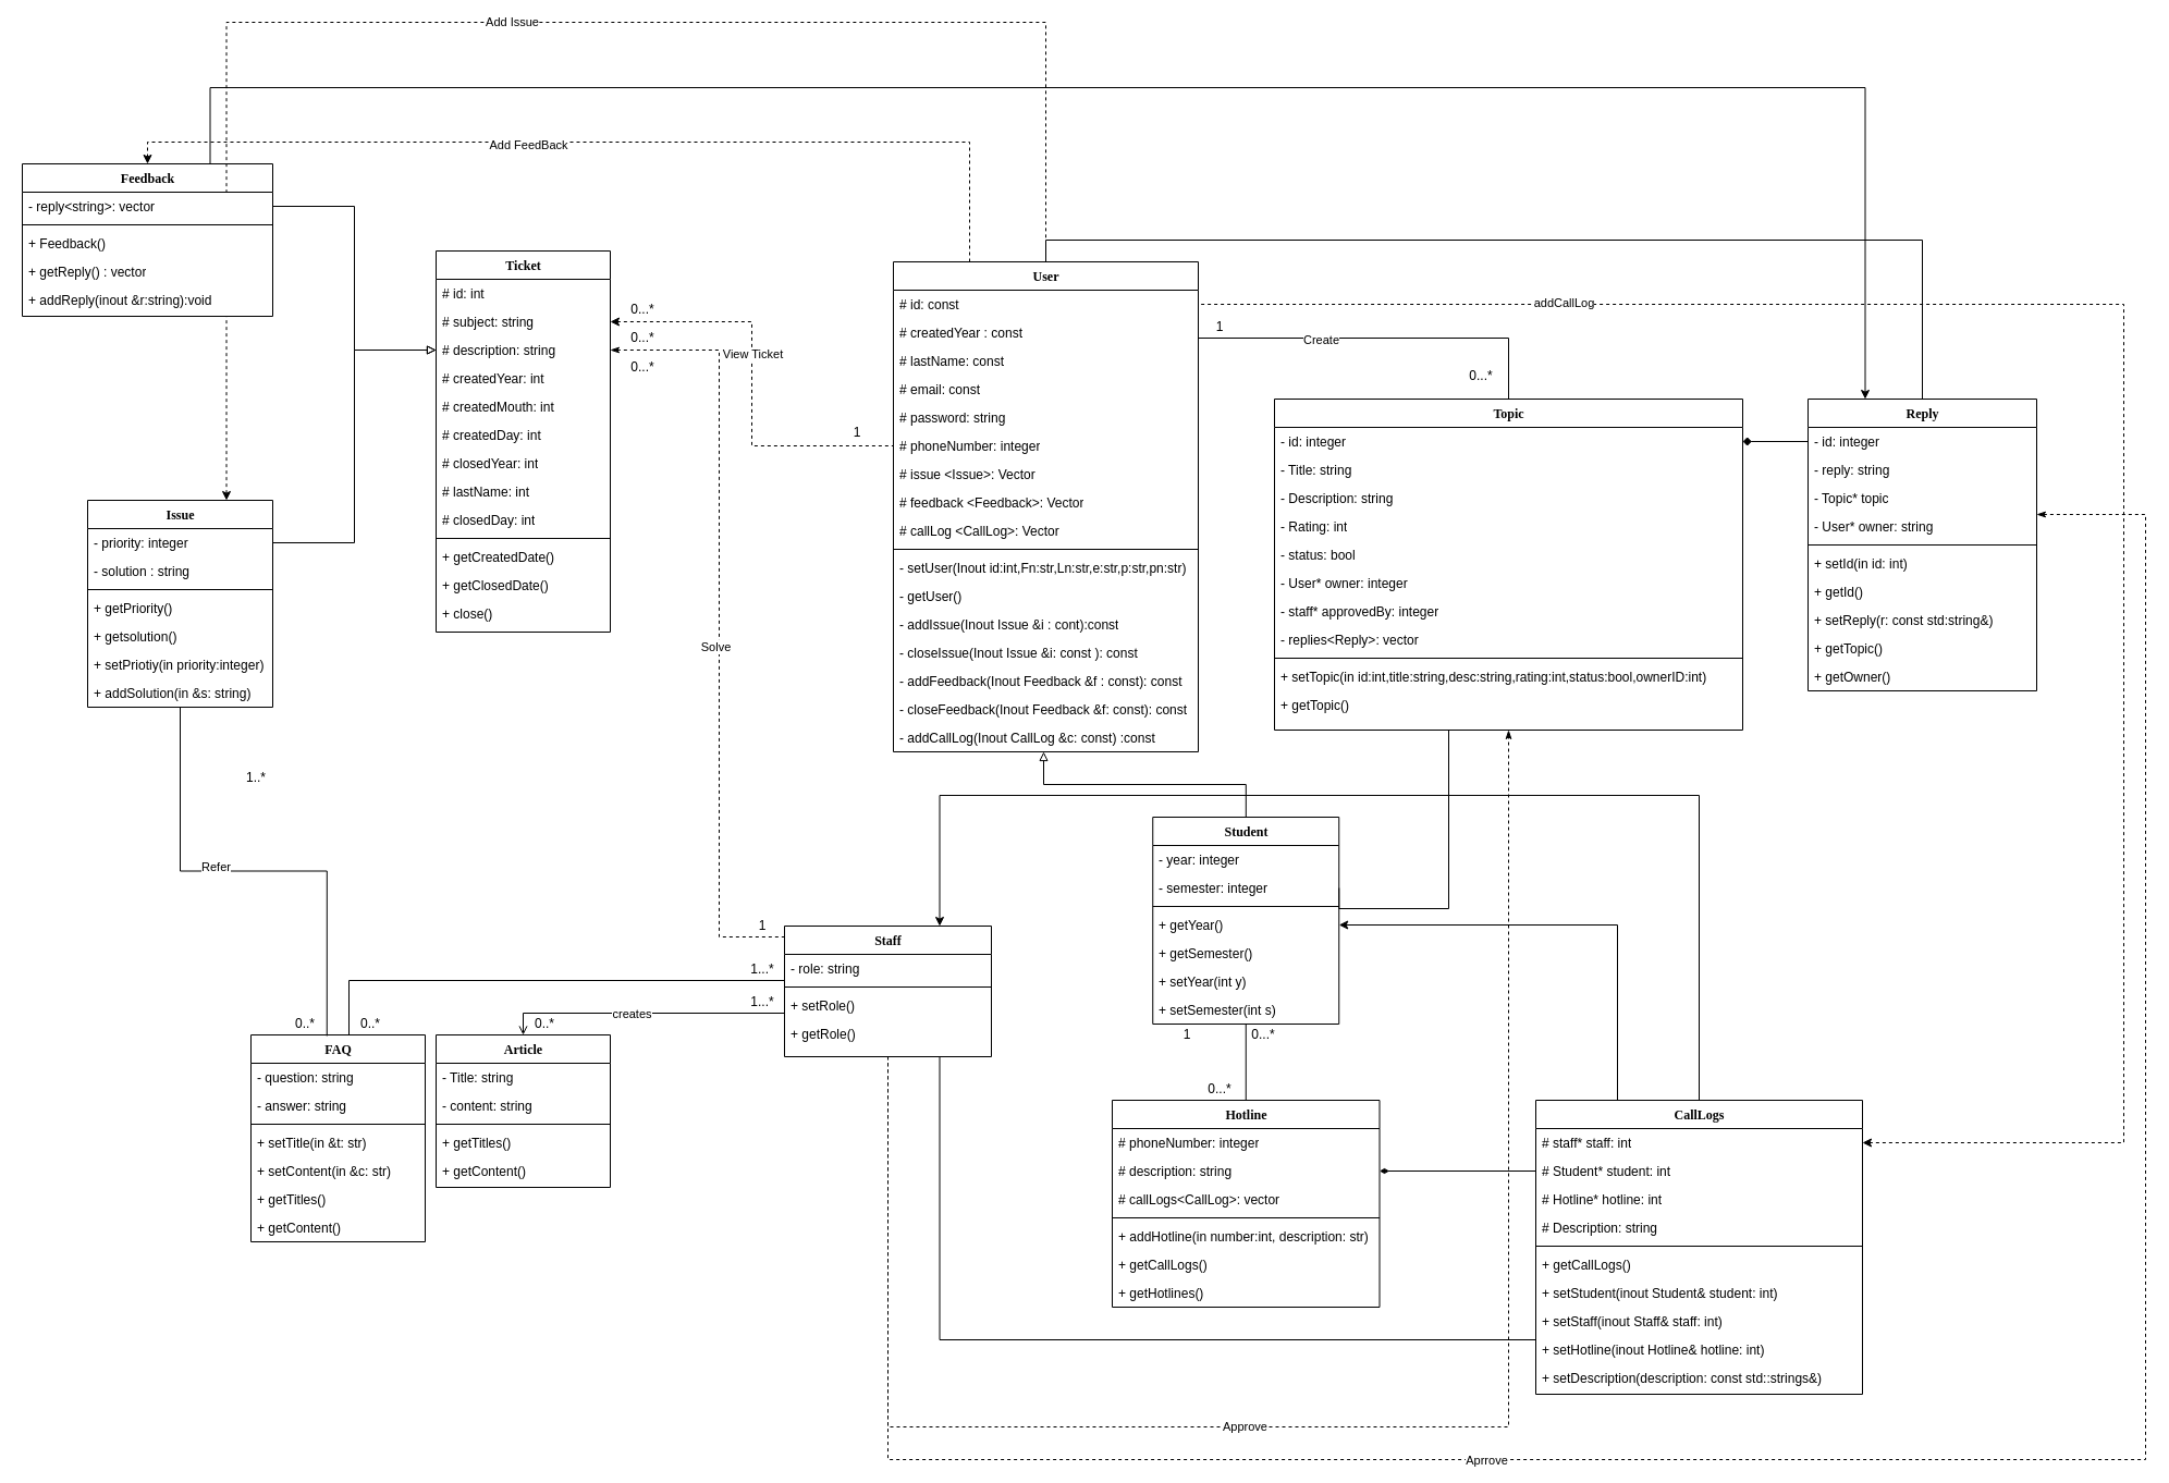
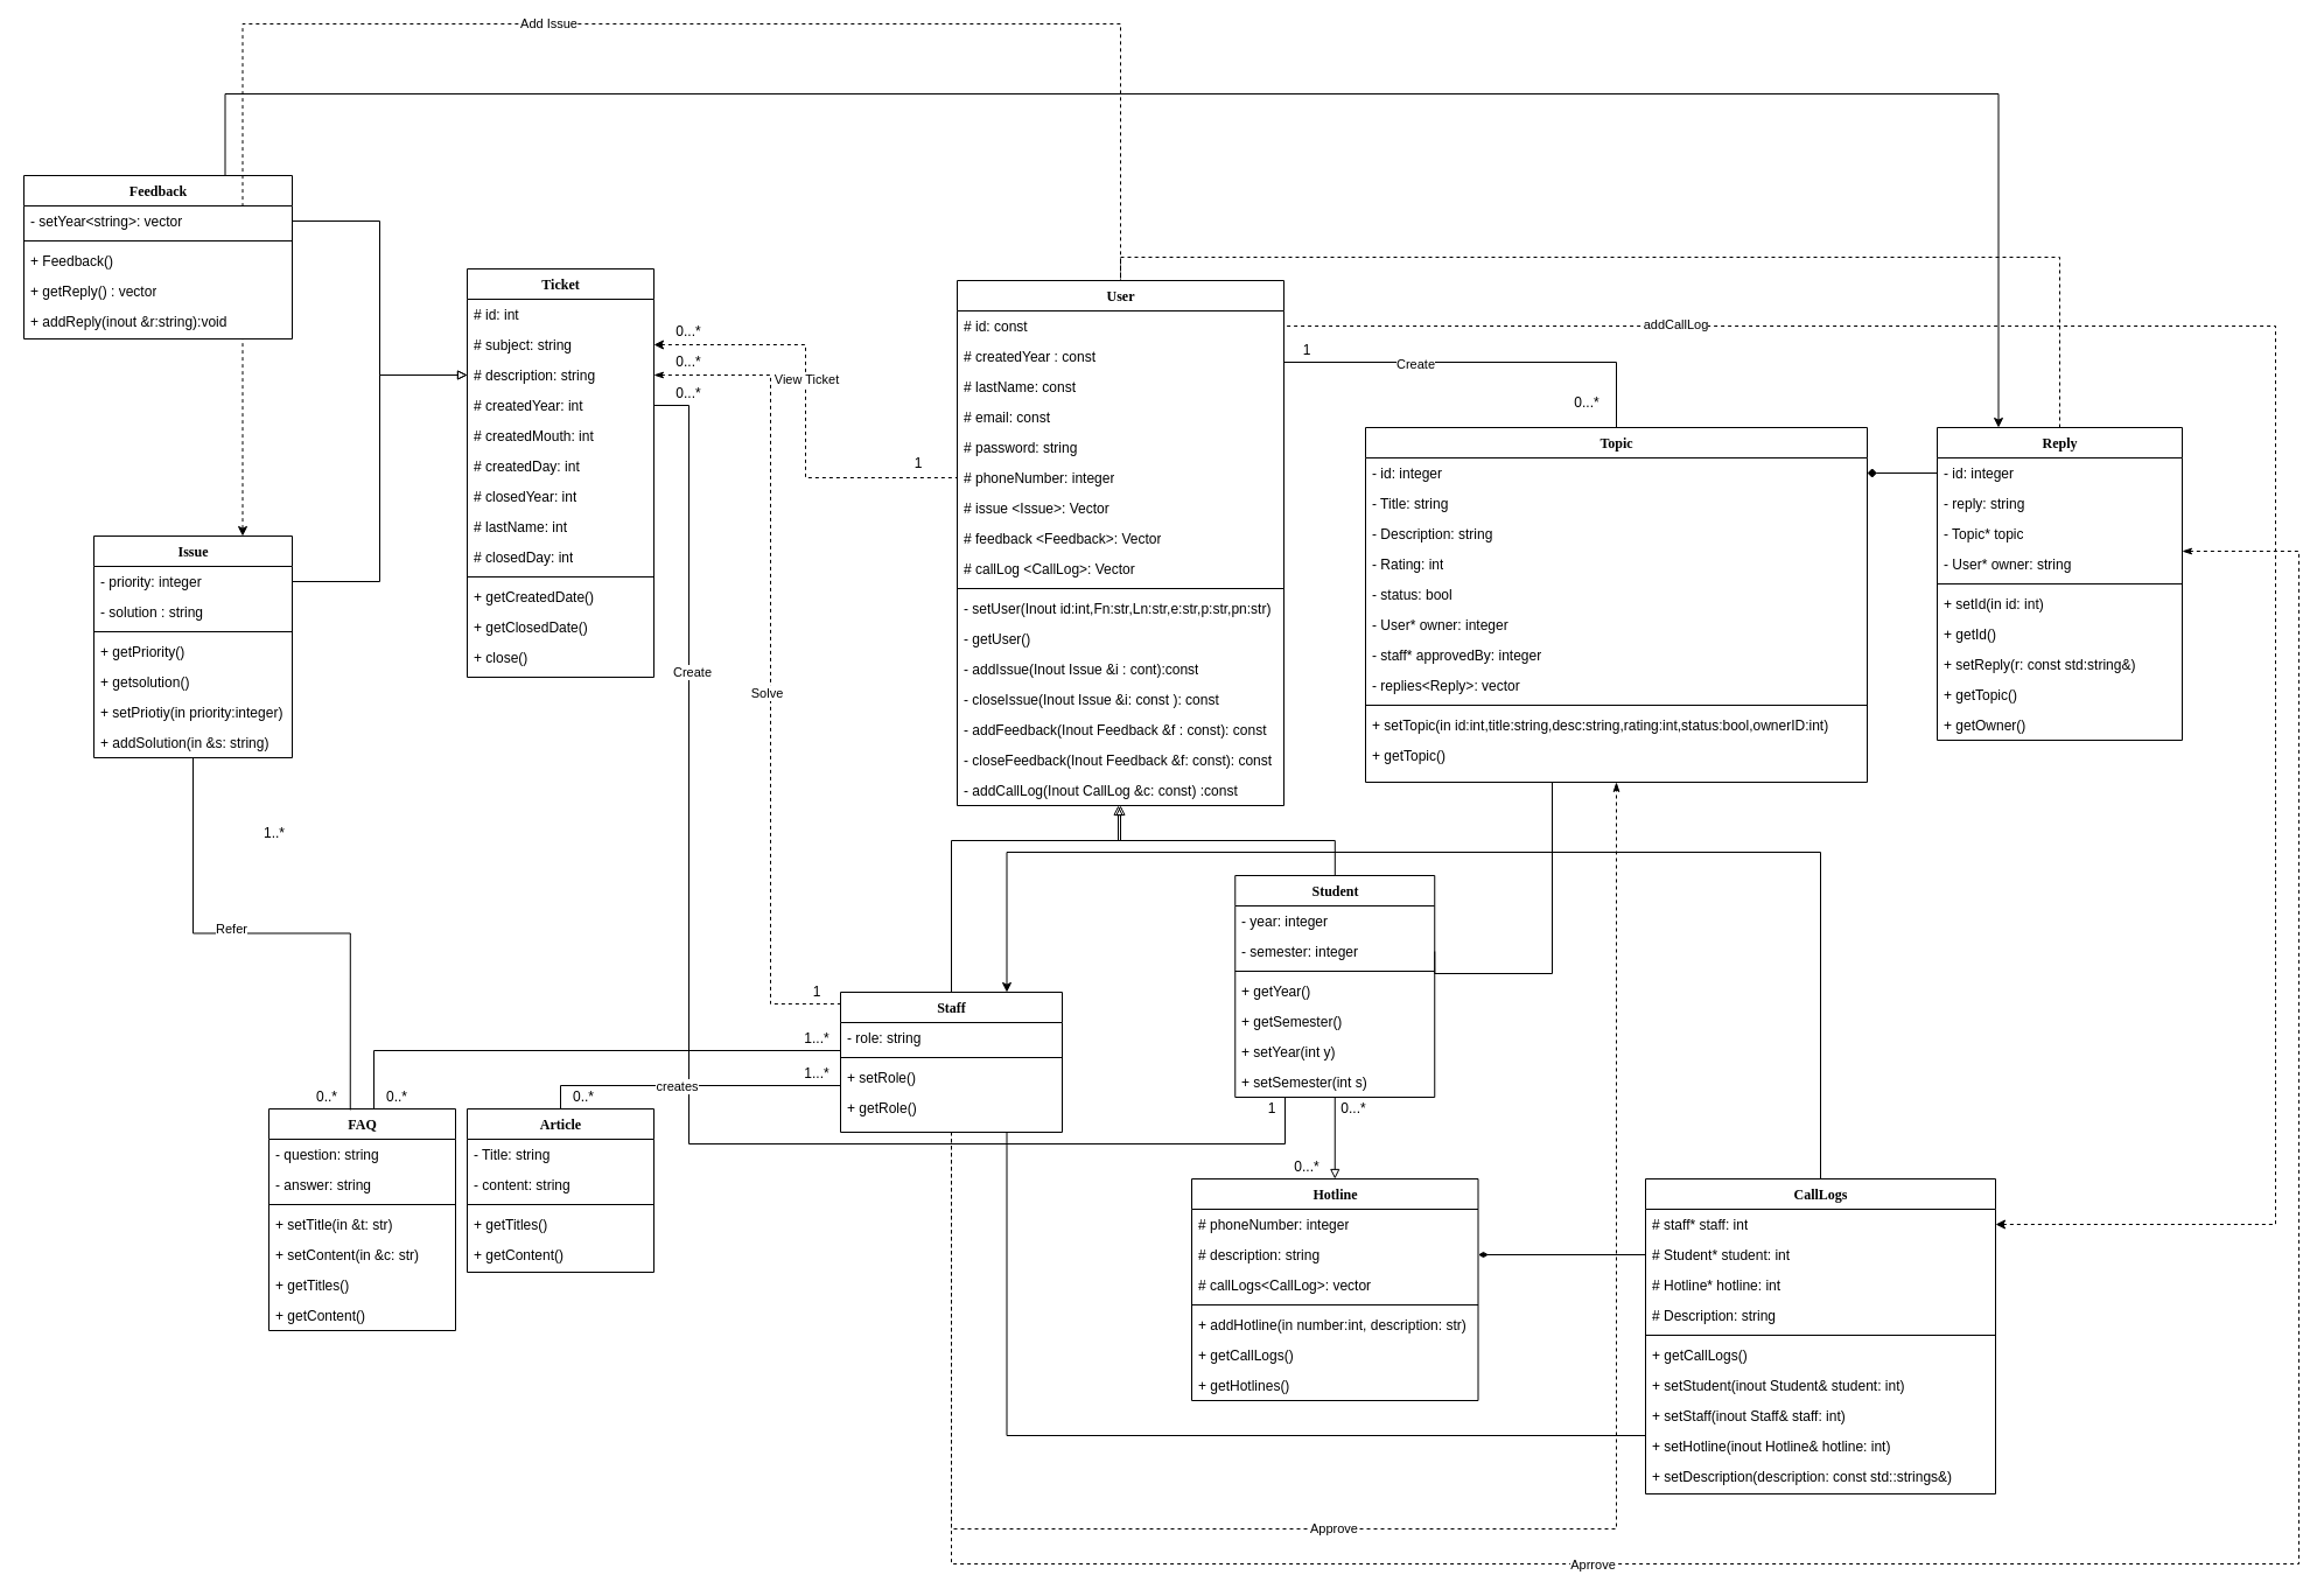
- <mxCell id="21" style="edgeStyle=orthogonalEdgeStyle;rounded=0;orthogonalLoop=1;jettySize=auto;html=1;exitX=0.25;exitY=0;exitDx=0;exitDy=0;entryX=0.5;entryY=0;entryDx=0;entryDy=0;dashed=1;startArrow=none;startFill=0;endArrow=classic;endFill=1;" parent="1" source="23" target="114" edge="1"><mxGeometry relative="1" as="geometry" /></mxCell>
- <mxCell id="22" value="Add FeedBack" style="edgeLabel;html=1;align=center;verticalAlign=middle;resizable=0;points=[];" parent="21" vertex="1" connectable="0"><mxGeometry x="0.165" y="2" relative="1" as="geometry"><mxPoint as="offset" /></mxGeometry></mxCell>
- <mxCell id="115" value="- reply&amp;lt;string&amp;gt;: vector" style="text;html=1;strokeColor=none;fillColor=none;align=left;verticalAlign=top;spacingLeft=4;spacingRight=4;whiteSpace=wrap;overflow=hidden;rotatable=0;points=[[0,0.5],[1,0.5]];portConstraint=eastwest;" parent="114" vertex="1"><mxGeometry y="26" width="230" height="26" as="geometry" /></mxCell>
+ <mxCell id="115" value="- setYear&amp;lt;string&amp;gt;: vector" style="text;html=1;strokeColor=none;fillColor=none;align=left;verticalAlign=top;spacingLeft=4;spacingRight=4;whiteSpace=wrap;overflow=hidden;rotatable=0;points=[[0,0.5],[1,0.5]];portConstraint=eastwest;" parent="114" vertex="1"><mxGeometry y="26" width="230" height="26" as="geometry" /></mxCell>
- <mxCell id="90" style="edgeStyle=orthogonalEdgeStyle;rounded=0;orthogonalLoop=1;jettySize=auto;html=1;exitX=0.5;exitY=0;exitDx=0;exitDy=0;entryX=0.5;entryY=0;entryDx=0;entryDy=0;startArrow=none;startFill=0;endArrow=none;endFill=0;" parent="1" source="91" target="23" edge="1"><mxGeometry relative="1" as="geometry" /></mxCell>
+ <mxCell id="90" style="edgeStyle=orthogonalEdgeStyle;rounded=0;orthogonalLoop=1;jettySize=auto;html=1;exitX=0.5;exitY=0;exitDx=0;exitDy=0;entryX=0.5;entryY=0;entryDx=0;entryDy=0;startArrow=none;startFill=0;endArrow=none;endFill=0;dashed=1;" parent="1" source="91" target="23" edge="1"><mxGeometry relative="1" as="geometry" /></mxCell>
+ <mxCell id="45" style="edgeStyle=orthogonalEdgeStyle;rounded=0;orthogonalLoop=1;jettySize=auto;html=1;exitX=1;exitY=0.5;exitDx=0;exitDy=0;endArrow=none;endFill=0;entryX=0.25;entryY=1;entryDx=0;entryDy=0;" parent="1" source="136" target="4" edge="1"><mxGeometry relative="1" as="geometry"><Array as="points"><mxPoint x="590" y="347" /><mxPoint x="590" y="980" /><mxPoint x="1101" y="980" /></Array><mxPoint x="1080" y="960" as="targetPoint" /></mxGeometry></mxCell>
+ <mxCell id="46" value="Create" style="edgeLabel;html=1;align=center;verticalAlign=middle;resizable=0;points=[];" parent="45" vertex="1" connectable="0"><mxGeometry x="-0.575" y="2" relative="1" as="geometry"><mxPoint as="offset" /></mxGeometry></mxCell>
+ <mxCell id="12" style="edgeStyle=orthogonalEdgeStyle;rounded=0;orthogonalLoop=1;jettySize=auto;html=1;exitX=0.5;exitY=0;exitDx=0;exitDy=0;entryX=0.5;entryY=1;entryDx=0;entryDy=0;endArrow=block;endFill=0;" parent="1" source="16" target="23" edge="1"><mxGeometry relative="1" as="geometry"><mxPoint x="959" y="684" as="targetPoint" /><Array as="points"><mxPoint x="815" y="720" /><mxPoint x="960" y="720" /></Array></mxGeometry></mxCell>
- <mxCell id="58" style="edgeStyle=orthogonalEdgeStyle;rounded=0;orthogonalLoop=1;jettySize=auto;html=1;exitX=0.25;exitY=0;exitDx=0;exitDy=0;entryX=1;entryY=0.5;entryDx=0;entryDy=0;" parent="1" source="60" target="8" edge="1"><mxGeometry relative="1" as="geometry" /></mxCell>
- <mxCell id="161" style="edgeStyle=orthogonalEdgeStyle;rounded=0;orthogonalLoop=1;jettySize=auto;html=1;exitX=0;exitY=0.5;exitDx=0;exitDy=0;startArrow=none;startFill=0;endArrow=open;endFill=0;" parent="1" source="19" target="71" edge="1"><mxGeometry relative="1" as="geometry"><Array as="points"><mxPoint x="720" y="930" /><mxPoint x="480" y="930" /></Array></mxGeometry></mxCell>
+ <mxCell id="161" style="edgeStyle=orthogonalEdgeStyle;rounded=0;orthogonalLoop=1;jettySize=auto;html=1;exitX=0;exitY=0.5;exitDx=0;exitDy=0;startArrow=none;startFill=0;endArrow=none;endFill=0;" parent="1" source="19" target="71" edge="1"><mxGeometry relative="1" as="geometry"><Array as="points"><mxPoint x="720" y="930" /><mxPoint x="480" y="930" /></Array></mxGeometry></mxCell>
- <mxCell id="3" style="rounded=0;orthogonalLoop=1;jettySize=auto;html=1;exitX=0.5;exitY=1;exitDx=0;exitDy=0;endArrow=none;endFill=0;entryX=0.5;entryY=0;entryDx=0;entryDy=0;" parent="1" source="4" target="50" edge="1"><mxGeometry relative="1" as="geometry"><mxPoint x="1160" y="980" as="targetPoint" /></mxGeometry></mxCell>
+ <mxCell id="3" style="rounded=0;orthogonalLoop=1;jettySize=auto;html=1;exitX=0.5;exitY=1;exitDx=0;exitDy=0;endArrow=block;endFill=0;entryX=0.5;entryY=0;entryDx=0;entryDy=0;" parent="1" source="4" target="50" edge="1"><mxGeometry relative="1" as="geometry"><mxPoint x="1160" y="980" as="targetPoint" /></mxGeometry></mxCell>
